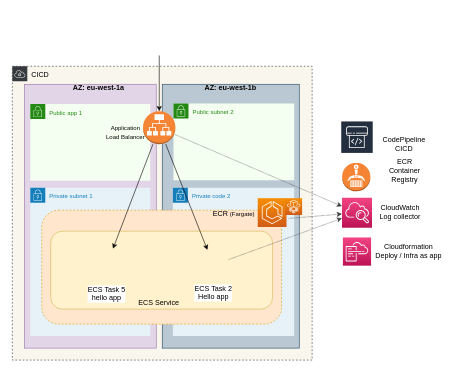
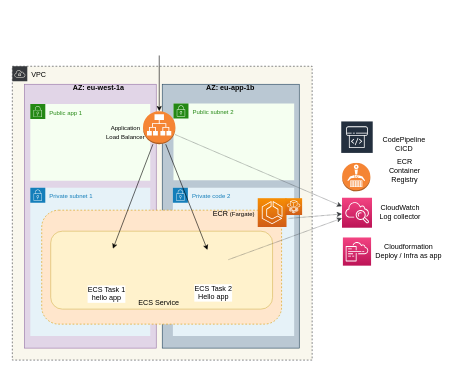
- <mxCell id="2" value="CICD" style="outlineConnect=0;html=1;whiteSpace=wrap;fontSize=12;fontStyle=0;shape=mxgraph.aws4.group;grIcon=mxgraph.aws4.group_vpc;strokeColor=#36393d;fillColor=#f9f7ed;verticalAlign=top;align=left;spacingLeft=30;dashed=1;" parent="1" vertex="1"><mxGeometry x="20" y="110" width="500" height="490" as="geometry" /></mxCell>
+ <mxCell id="2" value="VPC" style="outlineConnect=0;html=1;whiteSpace=wrap;fontSize=12;fontStyle=0;shape=mxgraph.aws4.group;grIcon=mxgraph.aws4.group_vpc;strokeColor=#36393d;fillColor=#f9f7ed;verticalAlign=top;align=left;spacingLeft=30;dashed=1;" parent="1" vertex="1"><mxGeometry x="20" y="110" width="500" height="490" as="geometry" /></mxCell>
- <mxCell id="17" value="AZ: eu-west-1b" style="text;html=1;strokeColor=none;fillColor=none;align=center;verticalAlign=middle;whiteSpace=wrap;rounded=0;fontStyle=1" parent="1" vertex="1"><mxGeometry x="339.25" y="136" width="90" height="20" as="geometry" /></mxCell>
+ <mxCell id="17" value="AZ: eu-app-1b" style="text;html=1;strokeColor=none;fillColor=none;align=center;verticalAlign=middle;whiteSpace=wrap;rounded=0;fontStyle=1" parent="1" vertex="1"><mxGeometry x="339.25" y="136" width="90" height="20" as="geometry" /></mxCell>
- <mxCell id="10" value="ECS Task 5&lt;br&gt;hello app" style="shape=image;html=1;verticalAlign=top;verticalLabelPosition=bottom;labelBackgroundColor=#ffffff;imageAspect=0;aspect=fixed;image=https://cdn3.iconfinder.com/data/icons/social-media-2169/24/social_media_social_media_logo_docker-128.png" parent="1" vertex="1"><mxGeometry x="150" y="414.25" width="54.75" height="54.75" as="geometry" /></mxCell>
+ <mxCell id="10" value="ECS Task 1&lt;br&gt;hello app" style="shape=image;html=1;verticalAlign=top;verticalLabelPosition=bottom;labelBackgroundColor=#ffffff;imageAspect=0;aspect=fixed;image=https://cdn3.iconfinder.com/data/icons/social-media-2169/24/social_media_social_media_logo_docker-128.png" parent="1" vertex="1"><mxGeometry x="150" y="414.25" width="54.75" height="54.75" as="geometry" /></mxCell>
